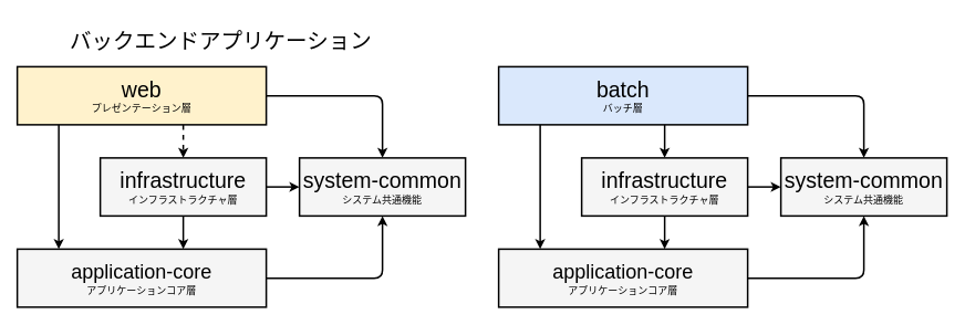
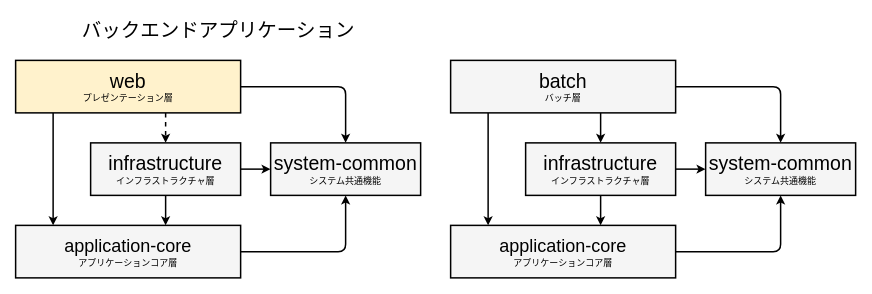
- <mxCell id="2" value="&lt;font style=&quot;font-size: 26px;&quot;&gt;バックエンドアプリケーション&lt;/font&gt;" style="text;html=1;align=center;verticalAlign=middle;resizable=0;points=[];autosize=1;strokeColor=none;fillColor=none;fontColor=#000000;" parent="1" vertex="1"><mxGeometry x="70" y="30" width="390" height="40" as="geometry" /></mxCell>
+ <mxCell id="2" value="&lt;font style=&quot;font-size: 26px;&quot;&gt;バックエンドアプリケーション&lt;/font&gt;" style="text;html=1;align=center;verticalAlign=middle;resizable=0;points=[];autosize=1;strokeColor=none;fillColor=none;fontColor=#000000;" parent="1" vertex="1"><mxGeometry x="95" y="20" width="390" height="40" as="geometry" /></mxCell>
- <mxCell id="4" value="&lt;span style=&quot;font-size: 26px;&quot;&gt;batch&lt;/span&gt;&lt;br&gt;バッチ層" style="rounded=0;whiteSpace=wrap;html=1;fillColor=#dae8fc;fontColor=#000000;strokeColor=#000000;strokeWidth=2;" parent="1" vertex="1"><mxGeometry x="600" y="80" width="300" height="70" as="geometry" /></mxCell>
+ <mxCell id="4" value="&lt;span style=&quot;font-size: 26px;&quot;&gt;batch&lt;/span&gt;&lt;br&gt;バッチ層" style="rounded=0;whiteSpace=wrap;html=1;fillColor=#F5F5F5;fontColor=#000000;strokeColor=#000000;strokeWidth=2;" parent="1" vertex="1"><mxGeometry x="600" y="80" width="300" height="70" as="geometry" /></mxCell>
